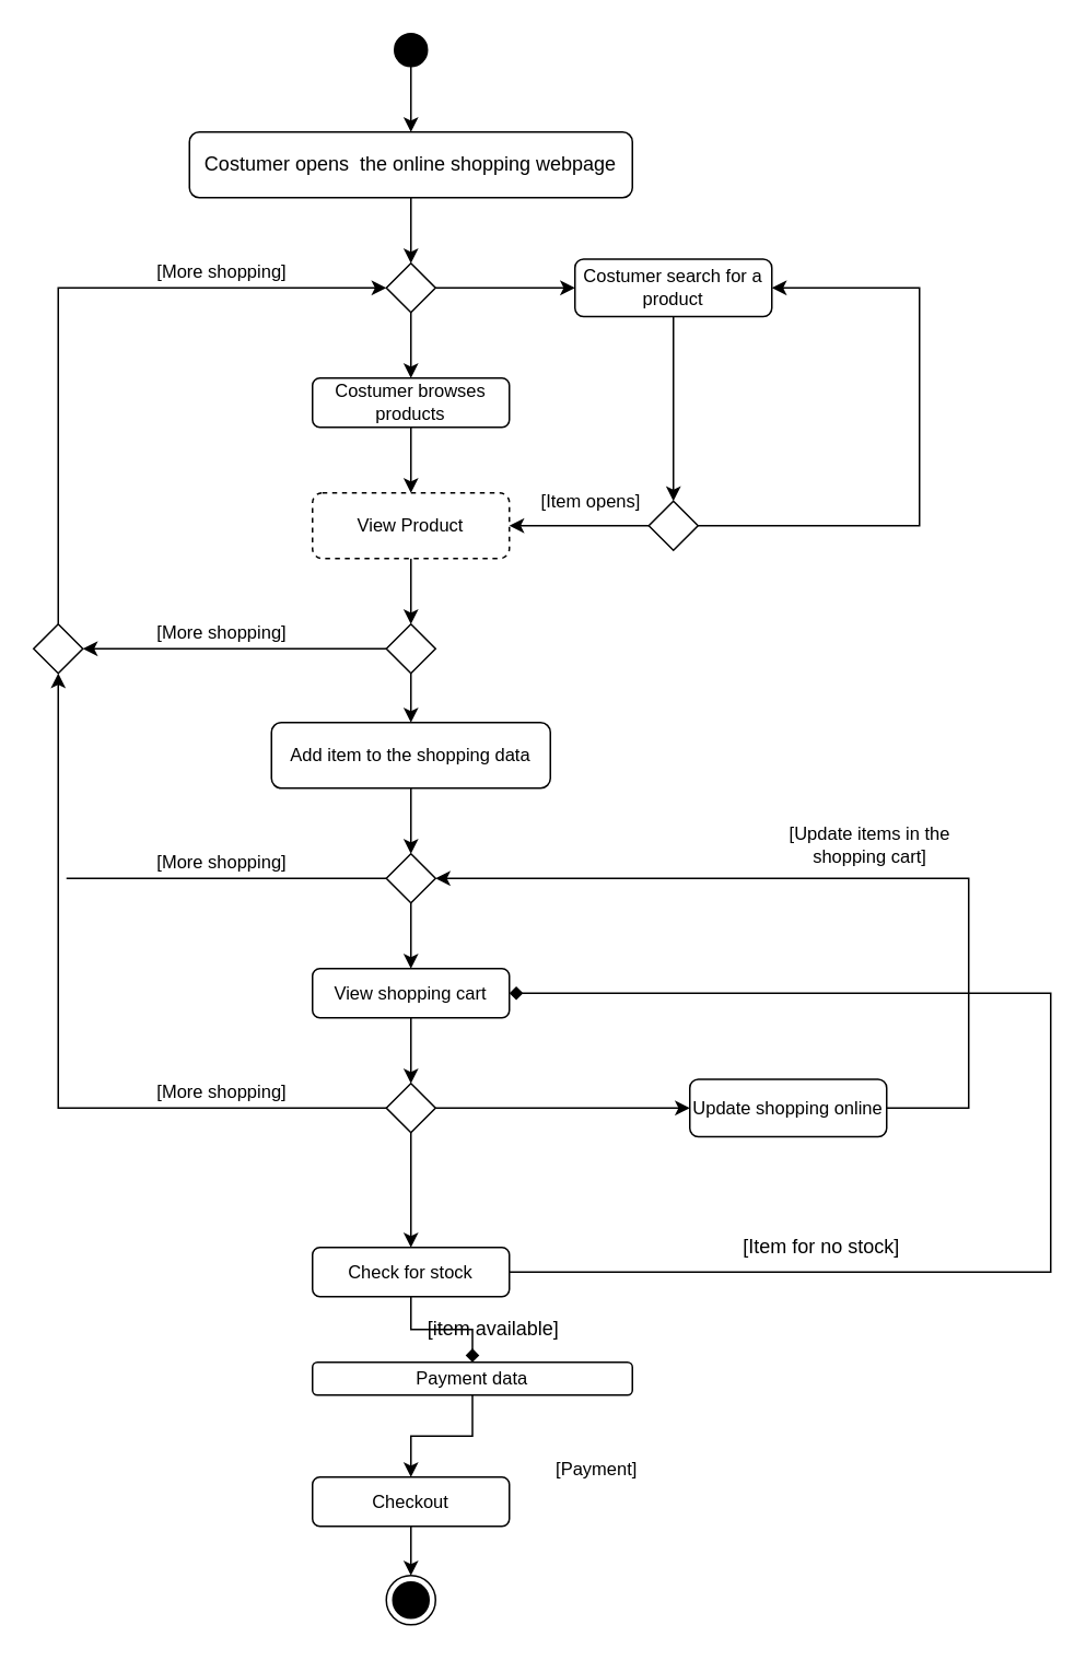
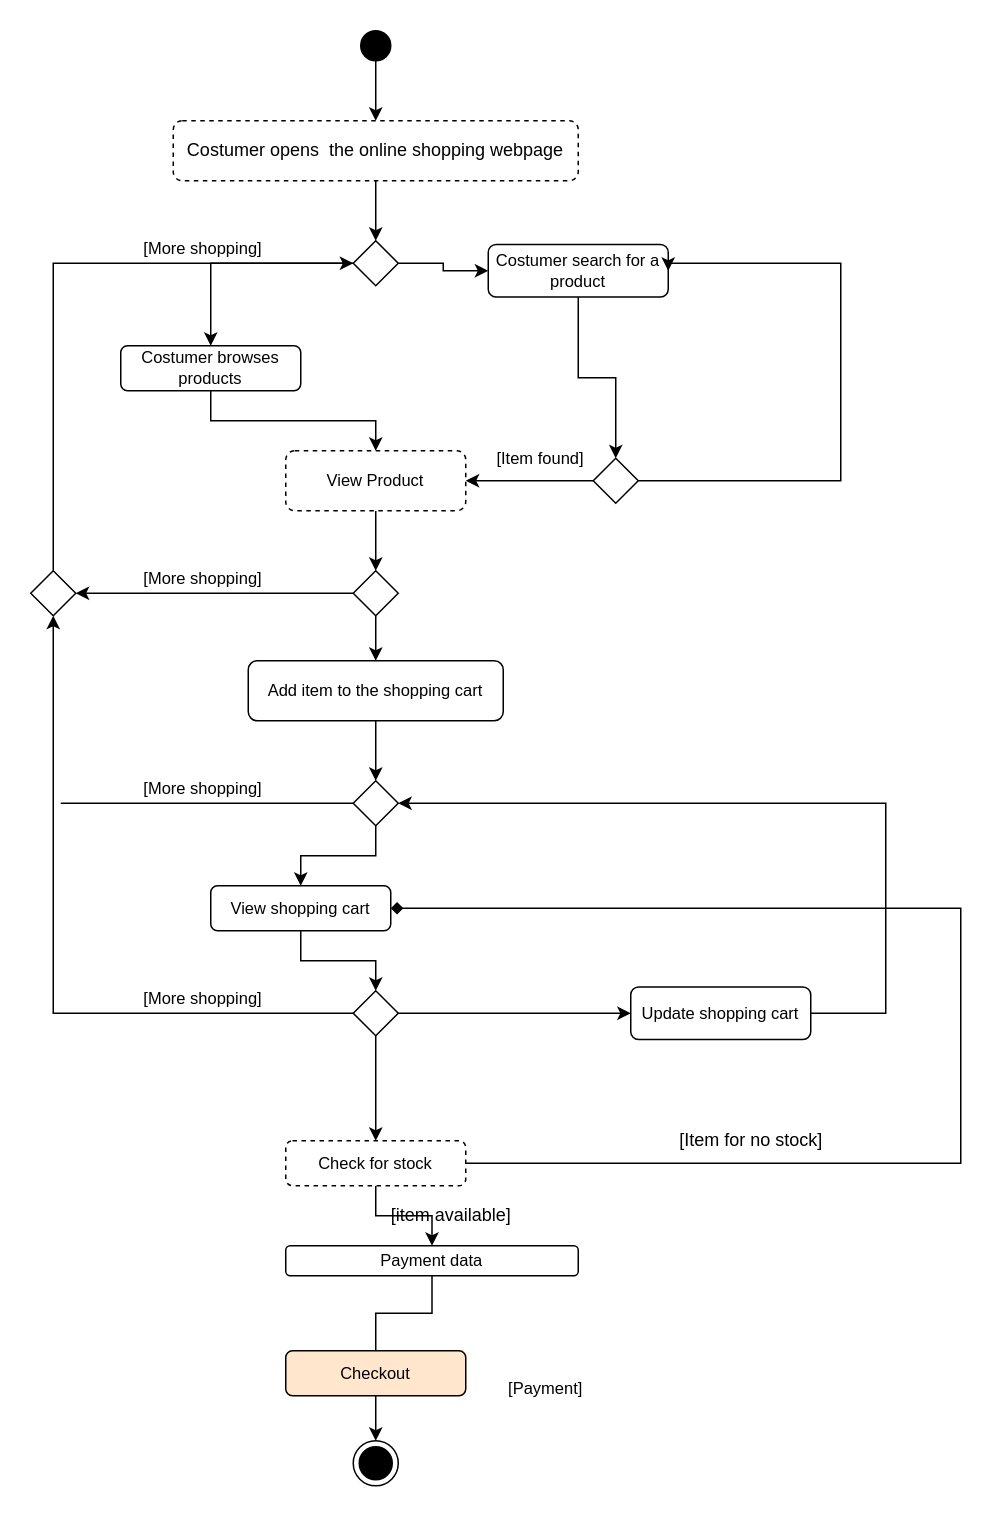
- <mxCell id="3" value="Costumer opens&amp;nbsp; the online shopping webpage" style="rounded=1;whiteSpace=wrap;html=1;" parent="1" vertex="1"><mxGeometry x="115" y="80" width="270" height="40" as="geometry" /></mxCell>
+ <mxCell id="3" value="Costumer opens&amp;nbsp; the online shopping webpage" style="rounded=1;whiteSpace=wrap;html=1;dashed=1;" parent="1" vertex="1"><mxGeometry x="115" y="80" width="270" height="40" as="geometry" /></mxCell>
- <mxCell id="10" value="Costumer search for a product" style="rounded=1;whiteSpace=wrap;html=1;fontSize=11;strokeWidth=1;fillColor=#FFFFFF;" parent="1" vertex="1"><mxGeometry x="350" y="157.5" width="120" height="35" as="geometry" /></mxCell>
+ <mxCell id="10" value="Costumer search for a product" style="rounded=1;whiteSpace=wrap;html=1;fontSize=11;strokeWidth=1;fillColor=#FFFFFF;" parent="1" vertex="1"><mxGeometry x="325" y="162.5" width="120" height="35" as="geometry" /></mxCell>
- <mxCell id="12" value="Costumer browses products" style="rounded=1;whiteSpace=wrap;html=1;fontSize=11;strokeWidth=1;fillColor=#FFFFFF;" parent="1" vertex="1"><mxGeometry x="190" y="230" width="120" height="30" as="geometry" /></mxCell>
+ <mxCell id="12" value="Costumer browses products" style="rounded=1;whiteSpace=wrap;html=1;fontSize=11;strokeWidth=1;fillColor=#FFFFFF;" parent="1" vertex="1"><mxGeometry x="80" y="230" width="120" height="30" as="geometry" /></mxCell>
- <mxCell id="42" value="[Item opens]" style="text;html=1;strokeColor=none;fillColor=none;align=center;verticalAlign=middle;whiteSpace=wrap;rounded=0;fontSize=11;" parent="1" vertex="1"><mxGeometry x="310" y="290" width="100" height="30" as="geometry" /></mxCell>
+ <mxCell id="42" value="[Item found]" style="text;html=1;strokeColor=none;fillColor=none;align=center;verticalAlign=middle;whiteSpace=wrap;rounded=0;fontSize=11;" parent="1" vertex="1"><mxGeometry x="310" y="290" width="100" height="30" as="geometry" /></mxCell>
- <mxCell id="24" value="Add item to the shopping data" style="rounded=1;whiteSpace=wrap;html=1;fontSize=11;strokeWidth=1;fillColor=#FFFFFF;" parent="1" vertex="1"><mxGeometry x="165" y="440" width="170" height="40" as="geometry" /></mxCell>
+ <mxCell id="24" value="Add item to the shopping cart" style="rounded=1;whiteSpace=wrap;html=1;fontSize=11;strokeWidth=1;fillColor=#FFFFFF;" parent="1" vertex="1"><mxGeometry x="165" y="440" width="170" height="40" as="geometry" /></mxCell>
- <mxCell id="41" value="[Update items in the shopping cart]" style="text;html=1;strokeColor=none;fillColor=none;align=center;verticalAlign=middle;whiteSpace=wrap;rounded=0;fontSize=11;" parent="1" vertex="1"><mxGeometry x="480" y="500" width="100" height="30" as="geometry" /></mxCell>
- <mxCell id="28" value="View shopping cart" style="rounded=1;whiteSpace=wrap;html=1;fontSize=11;strokeWidth=1;fillColor=#FFFFFF;" parent="1" vertex="1"><mxGeometry x="190" y="590" width="120" height="30" as="geometry" /></mxCell>
+ <mxCell id="28" value="View shopping cart" style="rounded=1;whiteSpace=wrap;html=1;fontSize=11;strokeWidth=1;fillColor=#FFFFFF;" parent="1" vertex="1"><mxGeometry x="140" y="590" width="120" height="30" as="geometry" /></mxCell>
- <mxCell id="34" value="Update shopping online" style="rounded=1;whiteSpace=wrap;html=1;fontSize=11;strokeWidth=1;fillColor=#FFFFFF;" parent="1" vertex="1"><mxGeometry x="420" y="657.5" width="120" height="35" as="geometry" /></mxCell>
+ <mxCell id="34" value="Update shopping cart" style="rounded=1;whiteSpace=wrap;html=1;fontSize=11;strokeWidth=1;fillColor=#FFFFFF;" parent="1" vertex="1"><mxGeometry x="420" y="657.5" width="120" height="35" as="geometry" /></mxCell>
- <mxCell id="47" value="Check for stock" style="rounded=1;whiteSpace=wrap;html=1;fontSize=11;strokeWidth=1;fillColor=#FFFFFF;" parent="1" vertex="1"><mxGeometry x="190" y="760" width="120" height="30" as="geometry" /></mxCell>
+ <mxCell id="47" value="Check for stock" style="rounded=1;whiteSpace=wrap;html=1;fontSize=11;strokeWidth=1;fillColor=#FFFFFF;dashed=1;" parent="1" vertex="1"><mxGeometry x="190" y="760" width="120" height="30" as="geometry" /></mxCell>
- <mxCell id="46" value="" style="edgeStyle=orthogonalEdgeStyle;rounded=0;orthogonalLoop=1;jettySize=auto;html=1;endArrow=diamond;" parent="1" source="47" target="45" edge="1"><mxGeometry relative="1" as="geometry" /></mxCell>
+ <mxCell id="46" value="" style="edgeStyle=orthogonalEdgeStyle;rounded=0;orthogonalLoop=1;jettySize=auto;html=1;" parent="1" source="47" target="45" edge="1"><mxGeometry relative="1" as="geometry" /></mxCell>
- <mxCell id="44" value="" style="edgeStyle=orthogonalEdgeStyle;rounded=0;orthogonalLoop=1;jettySize=auto;html=1;" parent="1" source="45" target="49" edge="1"><mxGeometry relative="1" as="geometry" /></mxCell>
+ <mxCell id="44" value="" style="edgeStyle=orthogonalEdgeStyle;rounded=0;orthogonalLoop=1;jettySize=auto;html=1;endArrow=none;" parent="1" source="45" target="49" edge="1"><mxGeometry relative="1" as="geometry" /></mxCell>
- <mxCell id="43" value="[Payment]&amp;nbsp;" style="text;html=1;strokeColor=none;fillColor=none;align=center;verticalAlign=middle;whiteSpace=wrap;rounded=0;fontSize=11;" parent="1" vertex="1"><mxGeometry x="320" y="880" width="90" height="30" as="geometry" /></mxCell>
+ <mxCell id="43" value="[Payment]&amp;nbsp;" style="text;html=1;strokeColor=none;fillColor=none;align=center;verticalAlign=middle;whiteSpace=wrap;rounded=0;fontSize=11;" parent="1" vertex="1"><mxGeometry x="320" y="910" width="90" height="30" as="geometry" /></mxCell>
- <mxCell id="49" value="Checkout" style="rounded=1;whiteSpace=wrap;html=1;fontSize=11;strokeWidth=1;fillColor=#FFFFFF;" parent="1" vertex="1"><mxGeometry x="190" y="900" width="120" height="30" as="geometry" /></mxCell>
+ <mxCell id="49" value="Checkout" style="rounded=1;whiteSpace=wrap;html=1;fontSize=11;strokeWidth=1;fillColor=#ffe6cc;" parent="1" vertex="1"><mxGeometry x="190" y="900" width="120" height="30" as="geometry" /></mxCell>
